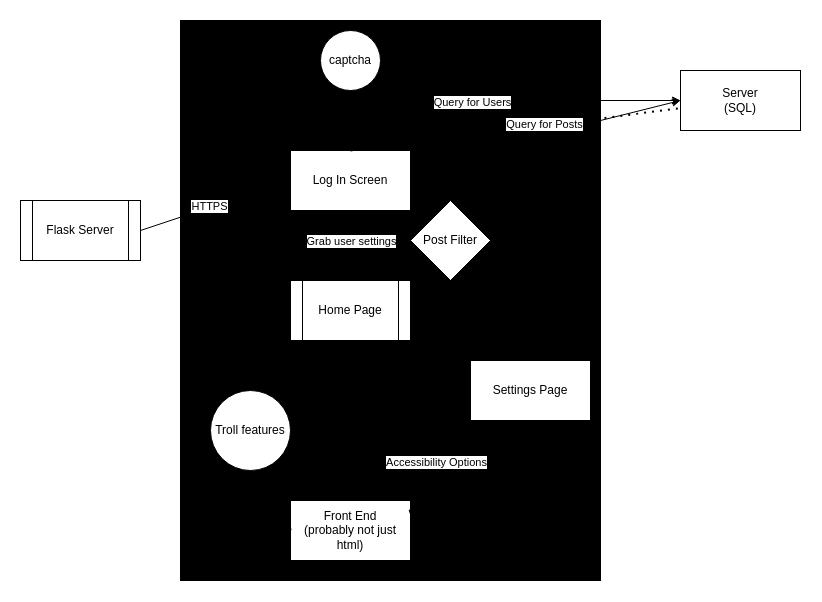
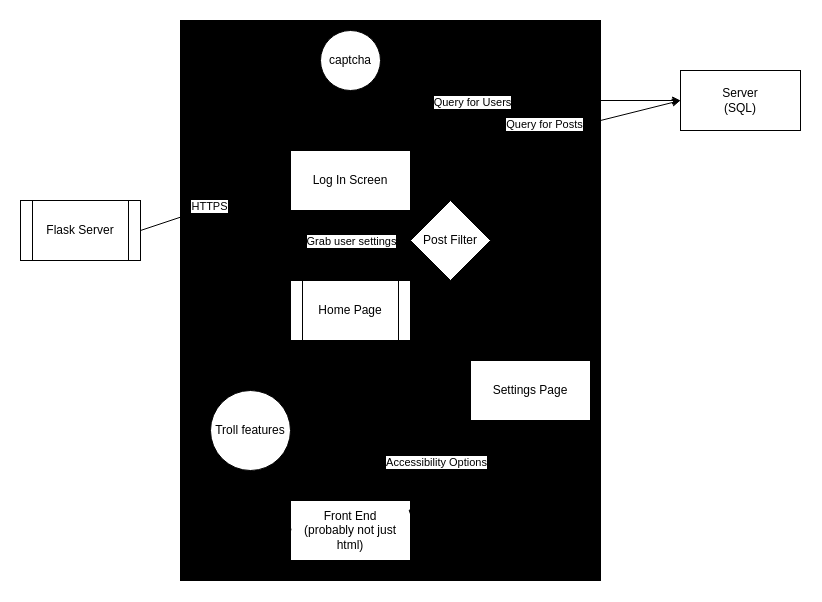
- <mxCell id="6" value="" style="endArrow=none;dashed=1;html=1;dashPattern=1 3;strokeWidth=2;rounded=0;exitX=0.5;exitY=0;exitDx=0;exitDy=0;" edge="1" parent="1" source="5" target="4"><mxGeometry width="50" height="50" relative="1" as="geometry"><mxPoint x="330" y="140" as="sourcePoint" /><mxPoint x="350" y="110" as="targetPoint" /></mxGeometry></mxCell>
+ <mxCell id="6" value="" style="endArrow=none;dashed=1;html=1;dashPattern=1 3;strokeWidth=2;rounded=0;exitX=0.5;exitY=0;exitDx=0;exitDy=0;entryX=0.5;entryY=1;entryDx=0;entryDy=0;" edge="1" parent="1" source="5" target="7"><mxGeometry width="50" height="50" relative="1" as="geometry"><mxPoint x="330" y="140" as="sourcePoint" /><mxPoint x="350" y="110" as="targetPoint" /></mxGeometry></mxCell>
